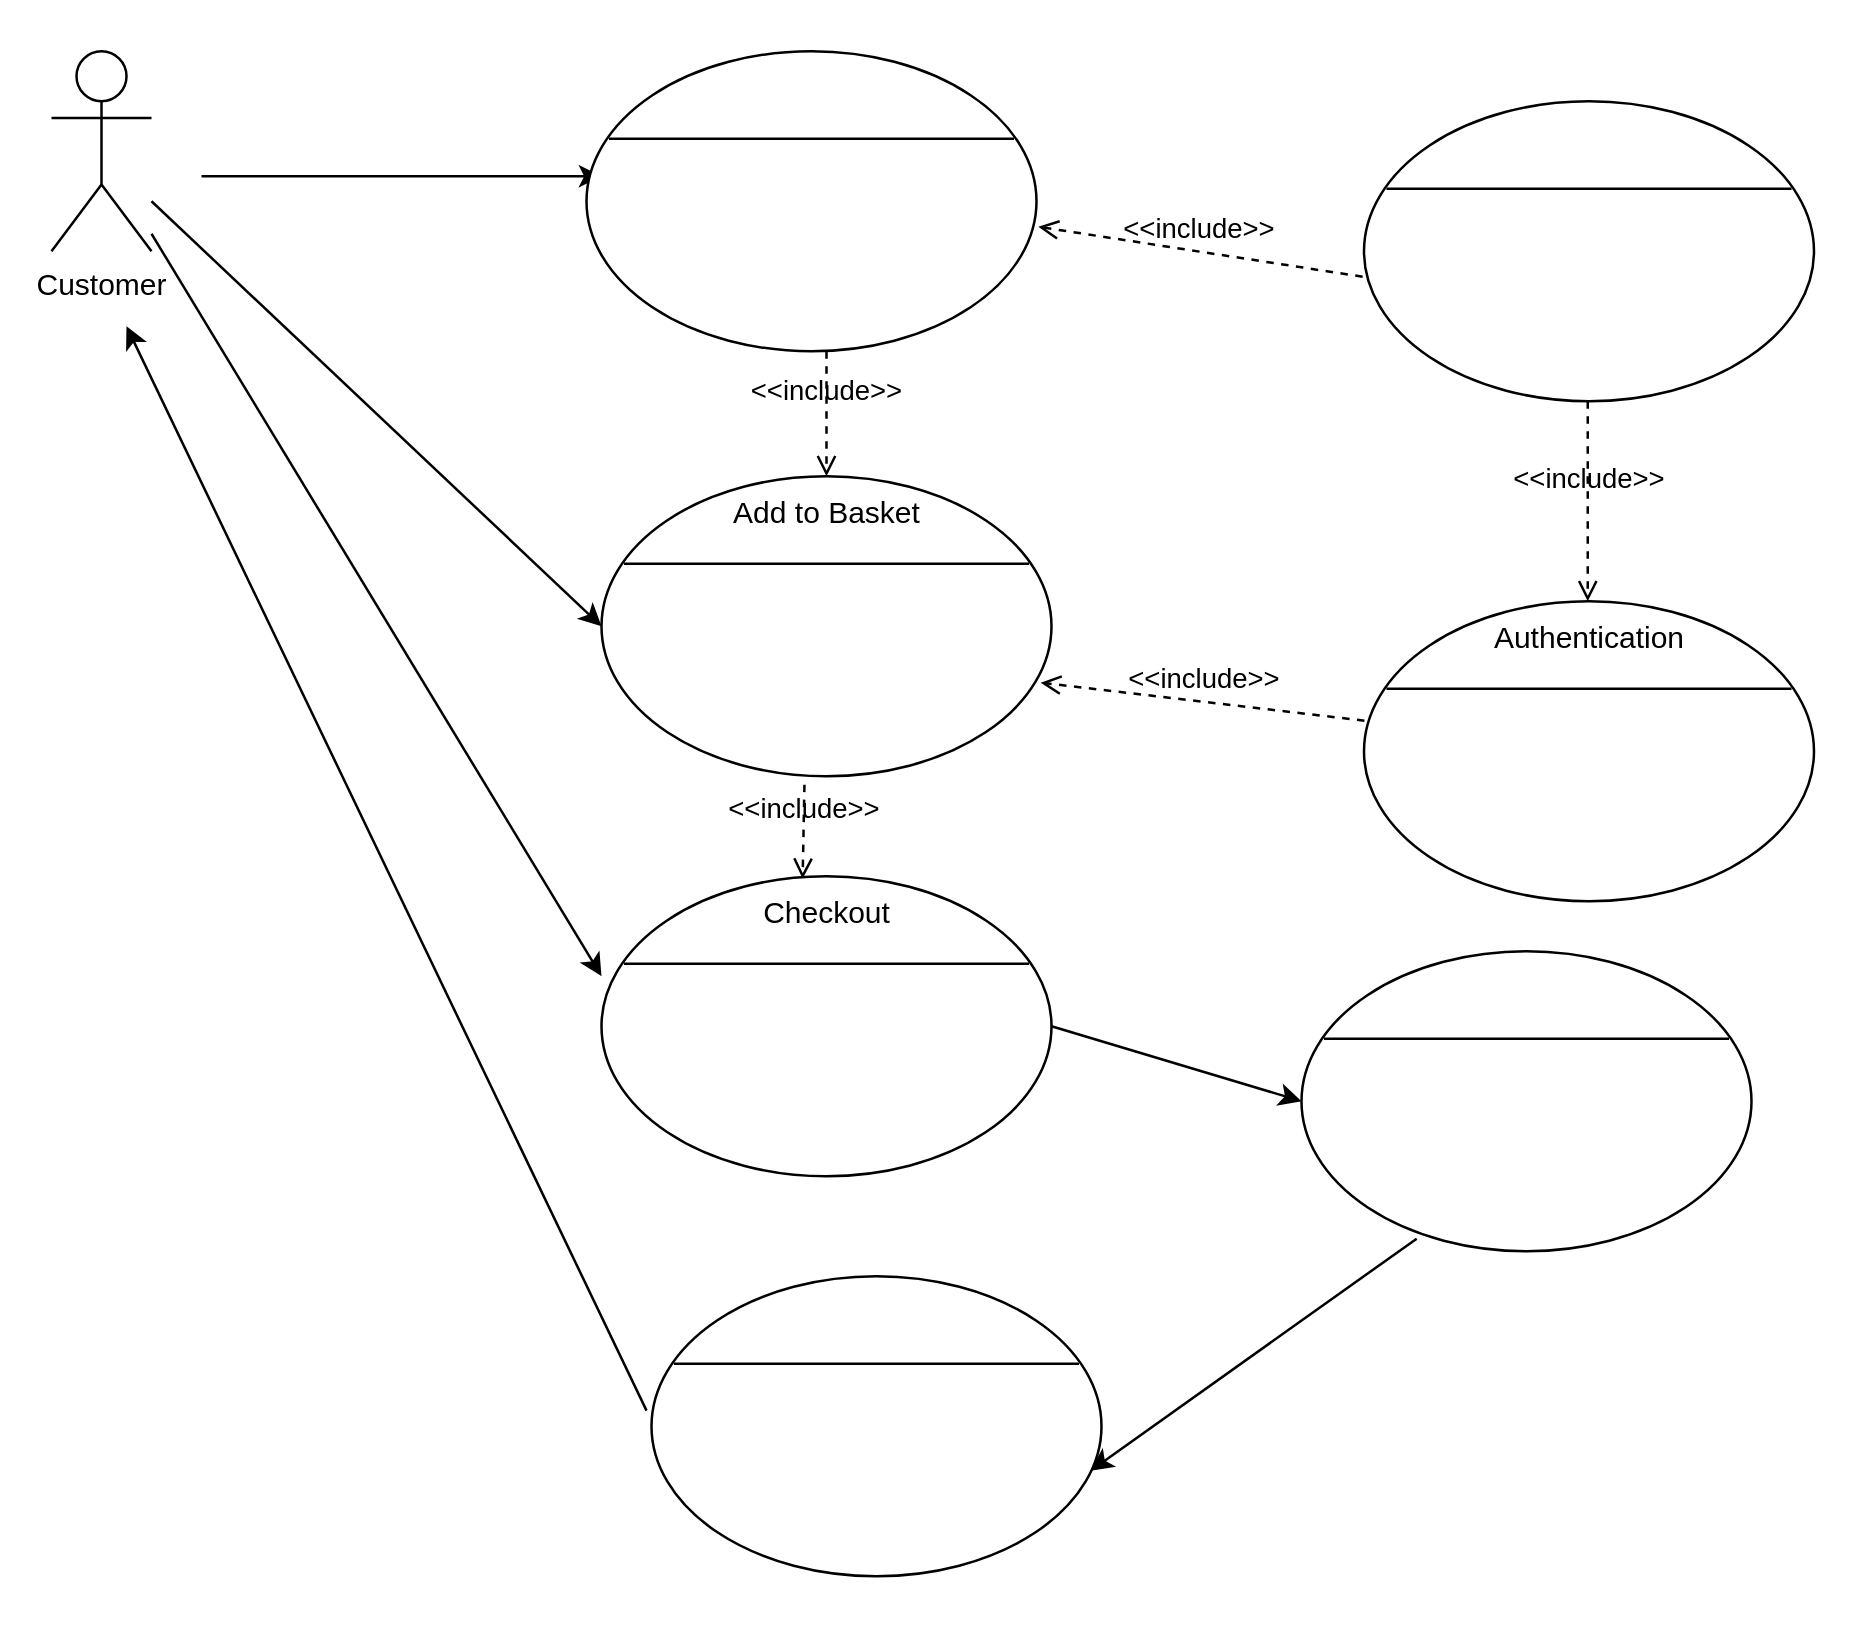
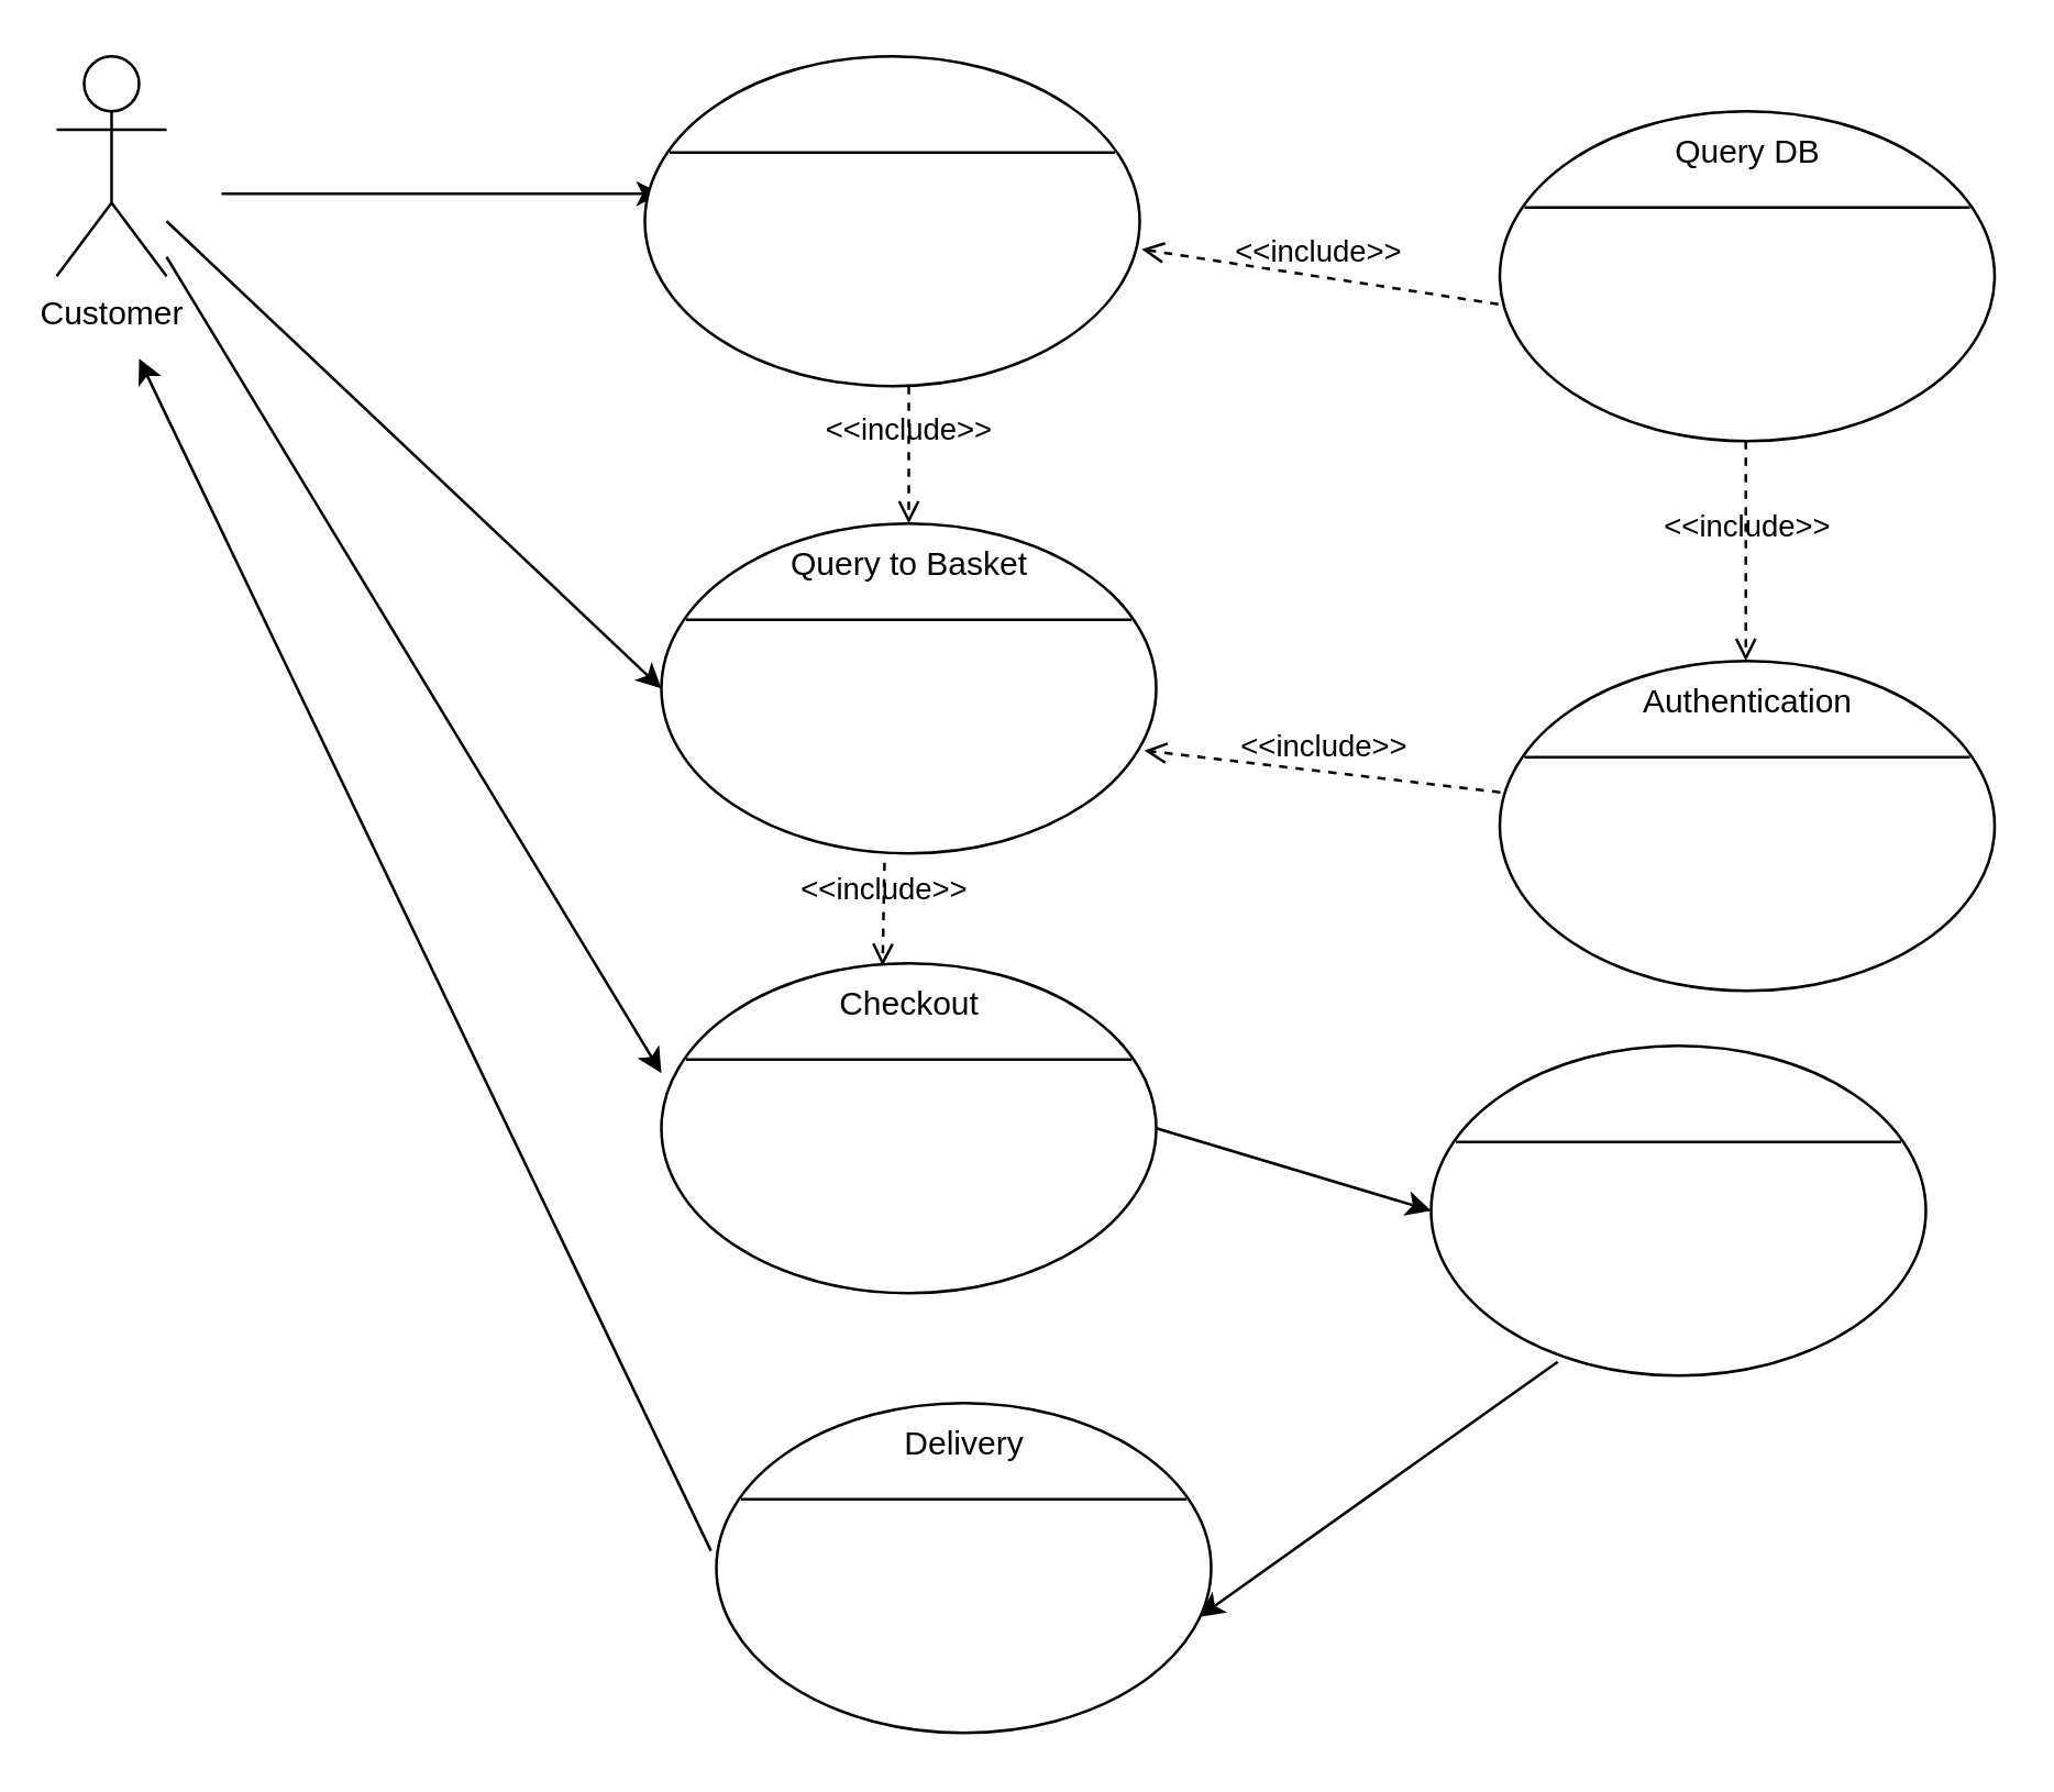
+ <mxCell id="13" value="Query DB" style="html=1;strokeColor=none;fillColor=none;align=center;verticalAlign=middle;rotatable=0;" vertex="1" parent="12"><mxGeometry width="180" height="30" as="geometry" /></mxCell>
- <mxCell id="7" value="Add to Basket" style="html=1;strokeColor=none;fillColor=none;align=center;verticalAlign=middle;rotatable=0;" vertex="1" parent="6"><mxGeometry width="180" height="30" as="geometry" /></mxCell>
+ <mxCell id="7" value="Query to Basket" style="html=1;strokeColor=none;fillColor=none;align=center;verticalAlign=middle;rotatable=0;" vertex="1" parent="6"><mxGeometry width="180" height="30" as="geometry" /></mxCell>
+ <mxCell id="26" value="Delivery" style="html=1;strokeColor=none;fillColor=none;align=center;verticalAlign=middle;rotatable=0;" vertex="1" parent="25"><mxGeometry width="180" height="30" as="geometry" /></mxCell>
